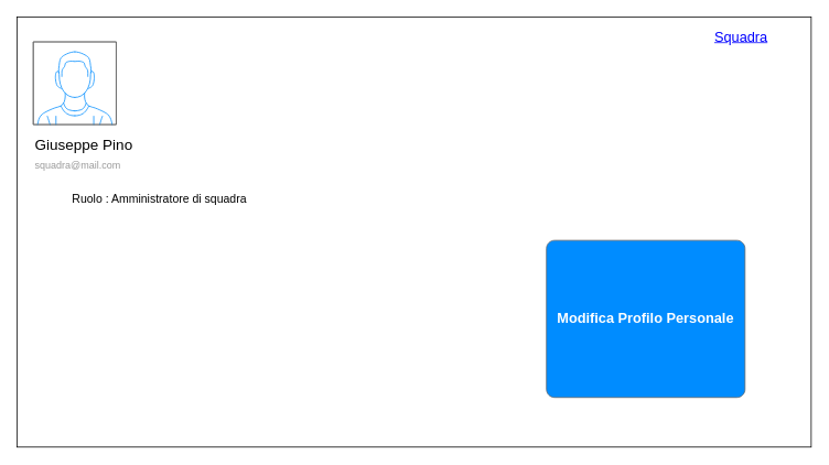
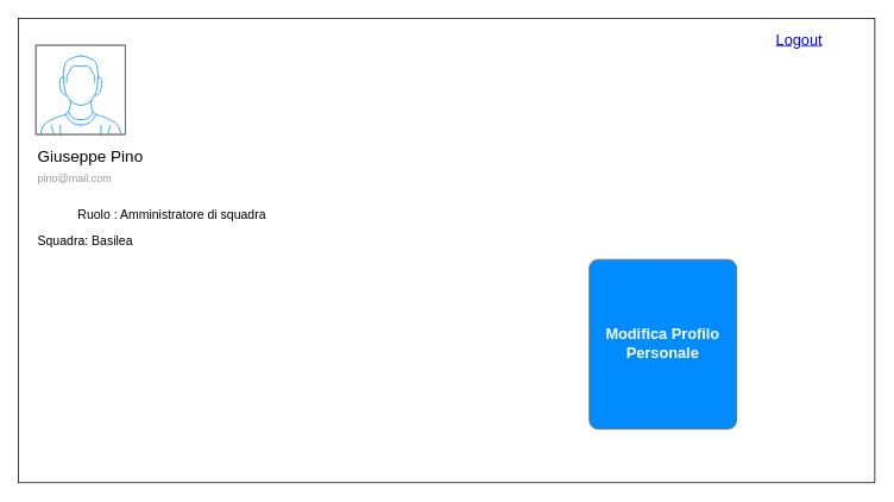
- <mxCell id="7" value="Squadra" style="shape=rectangle;strokeColor=none;fillColor=none;linkText=;fontSize=17;fontColor=#0000ff;fontStyle=4;html=1;align=center;" parent="1" vertex="1"><mxGeometry x="820" y="30" width="150" height="30" as="geometry" /></mxCell>
+ <mxCell id="7" value="Logout" style="shape=rectangle;strokeColor=none;fillColor=none;linkText=;fontSize=17;fontColor=#0000ff;fontStyle=4;html=1;align=center;" parent="1" vertex="1"><mxGeometry x="820" y="30" width="150" height="30" as="geometry" /></mxCell>
- <mxCell id="5" value="&lt;font color=&quot;#999999&quot;&gt;squadra@mail.com&lt;/font&gt;" style="text;html=1;strokeColor=none;fillColor=none;align=left;verticalAlign=middle;whiteSpace=wrap;rounded=0;" parent="1" vertex="1"><mxGeometry x="40" y="190" width="140" height="20" as="geometry" /></mxCell>
+ <mxCell id="5" value="&lt;font color=&quot;#999999&quot;&gt;pino@mail.com&lt;/font&gt;" style="text;html=1;strokeColor=none;fillColor=none;align=left;verticalAlign=middle;whiteSpace=wrap;rounded=0;" parent="1" vertex="1"><mxGeometry x="40" y="190" width="140" height="20" as="geometry" /></mxCell>
+ <mxCell id="8" value="&lt;font style=&quot;font-size: 14px&quot;&gt;Squadra: Basilea&lt;/font&gt;" style="text;html=1;align=left;verticalAlign=middle;resizable=0;points=[];autosize=1;" parent="1" vertex="1"><mxGeometry x="40" y="260" width="120" height="20" as="geometry" /></mxCell>
- <mxCell id="9" value="Modifica Profilo Personale" style="strokeWidth=1;shadow=0;dashed=0;align=center;html=1;shape=mxgraph.mockup.buttons.button;strokeColor=#666666;fontColor=#ffffff;mainText=;buttonStyle=round;fontSize=17;fontStyle=1;fillColor=#008cff;whiteSpace=wrap;" parent="1" vertex="1"><mxGeometry x="660" y="290" width="240" height="190" as="geometry" /></mxCell>
+ <mxCell id="9" value="Modifica Profilo Personale" style="strokeWidth=1;shadow=0;dashed=0;align=center;html=1;shape=mxgraph.mockup.buttons.button;strokeColor=#666666;fontColor=#ffffff;mainText=;buttonStyle=round;fontSize=17;fontStyle=1;fillColor=#008cff;whiteSpace=wrap;" parent="1" vertex="1"><mxGeometry x="660" y="290" width="165" height="190" as="geometry" /></mxCell>
